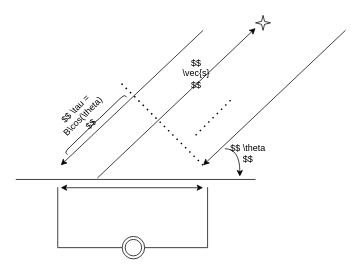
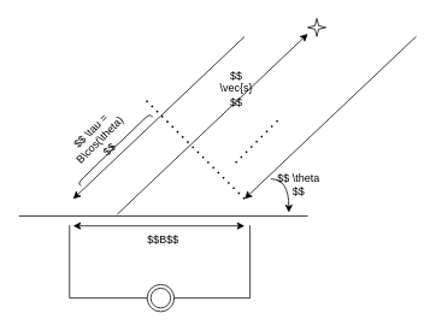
+ <mxCell id="12" value="&lt;div&gt;$$B$$&lt;/div&gt;" style="text;html=1;align=center;verticalAlign=middle;whiteSpace=wrap;rounded=0;" parent="1" vertex="1"><mxGeometry x="150" y="250" width="60" height="30" as="geometry" /></mxCell>
